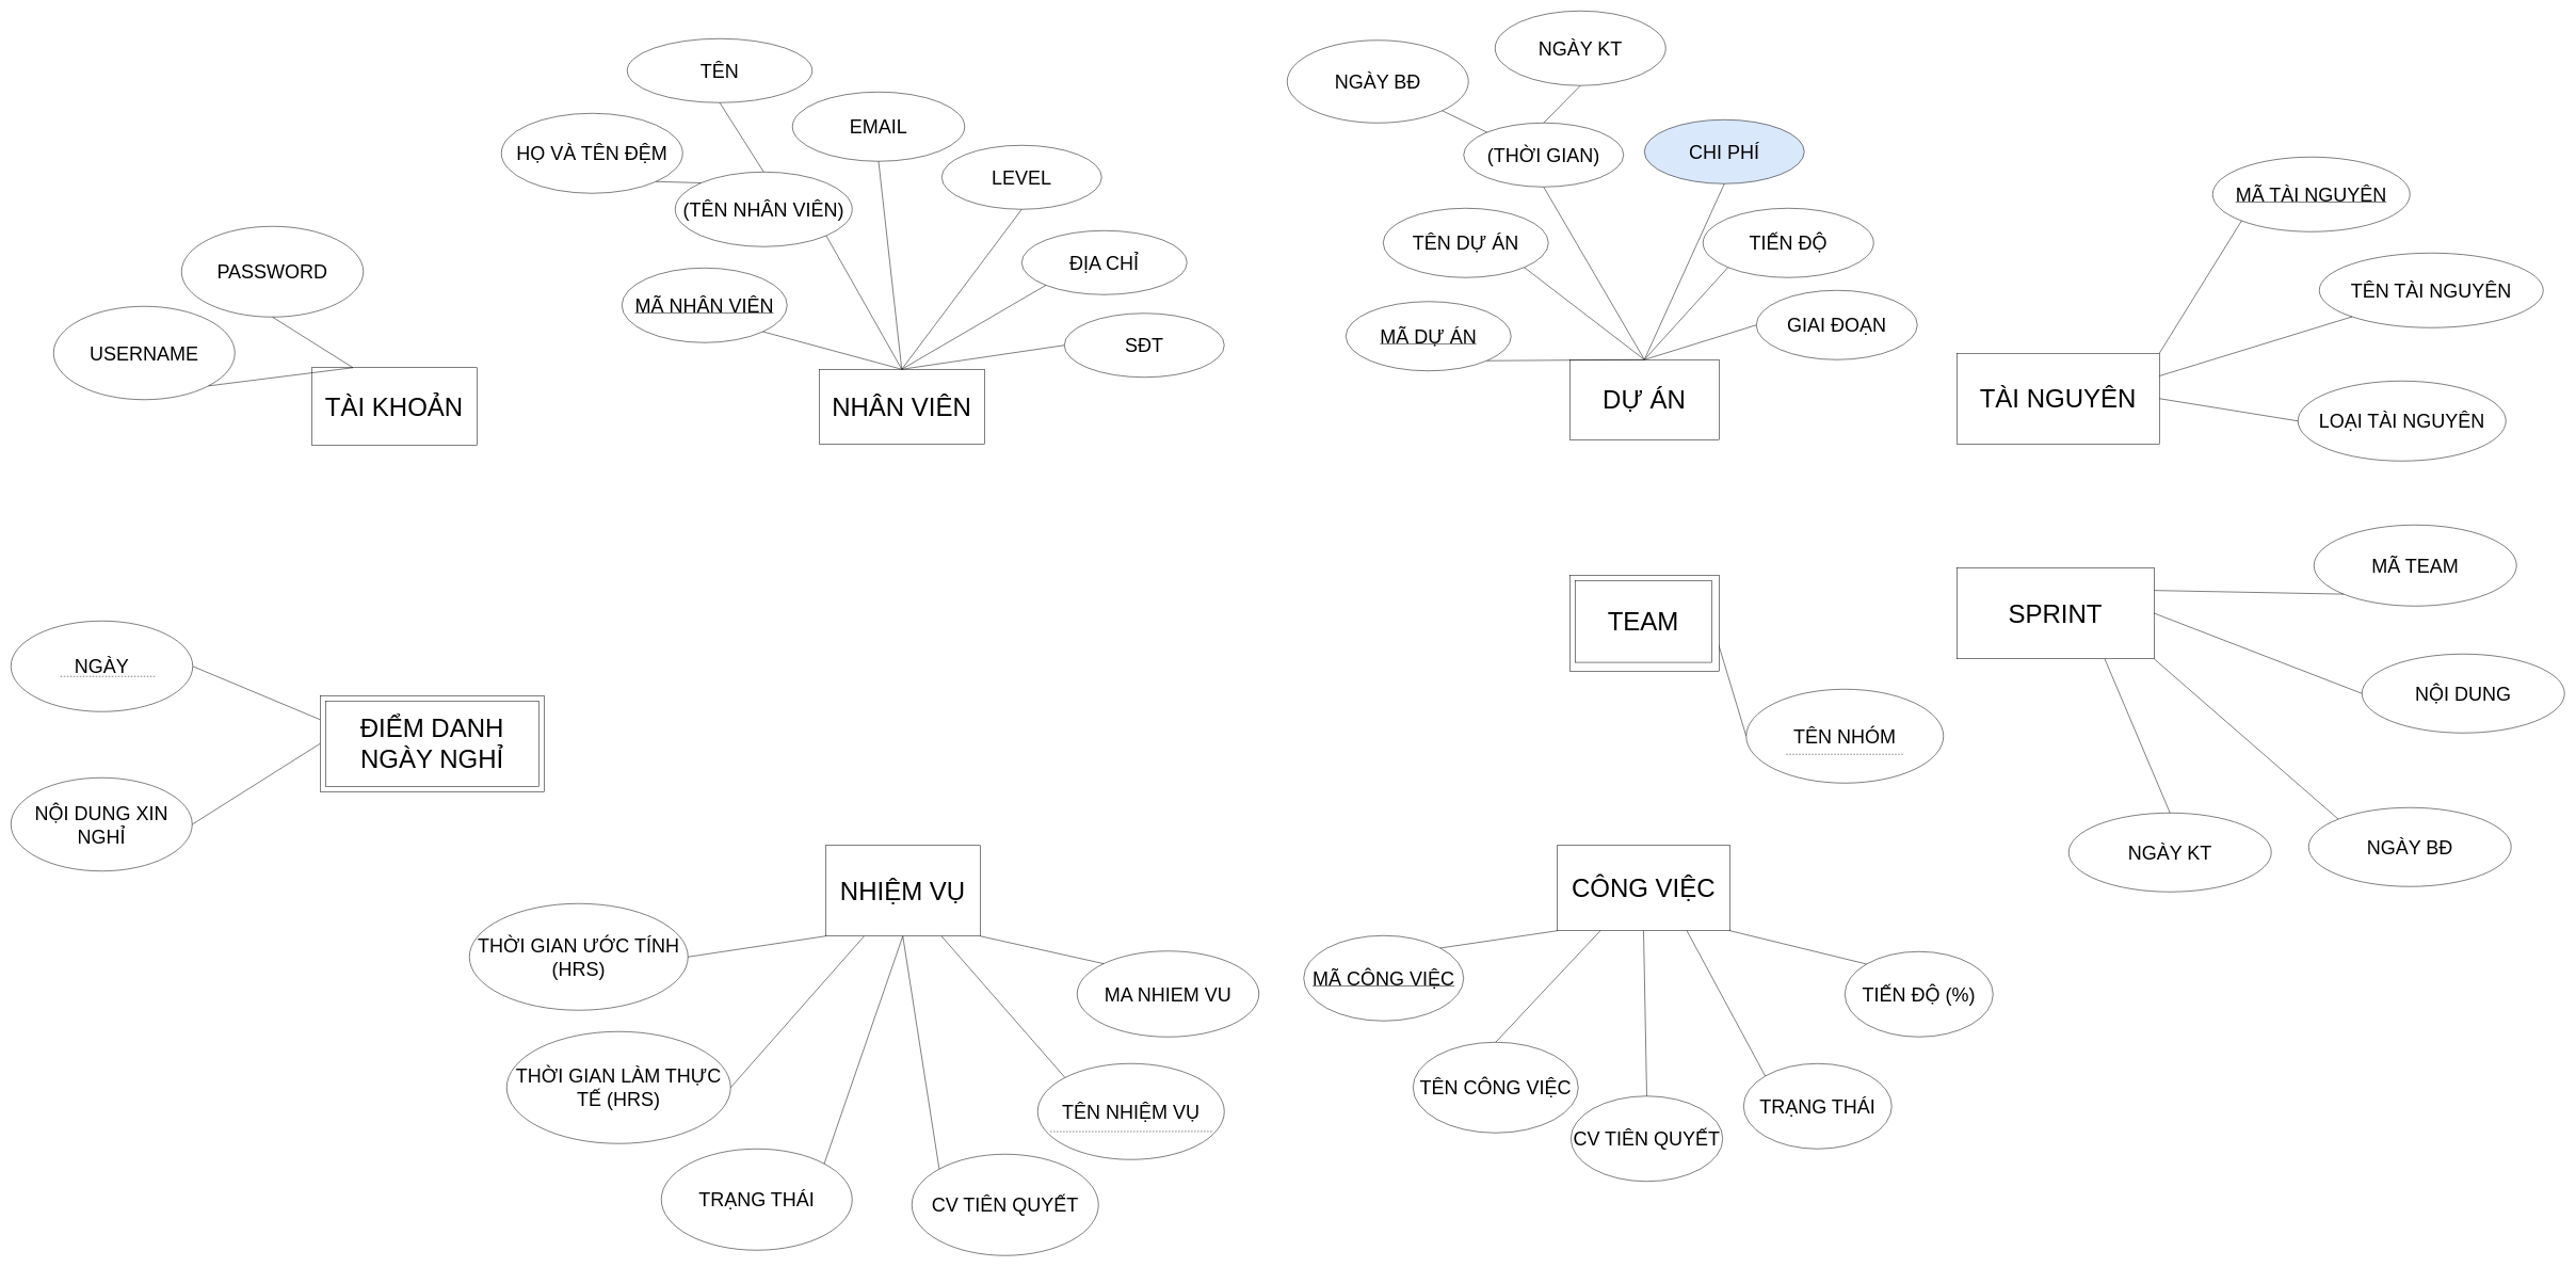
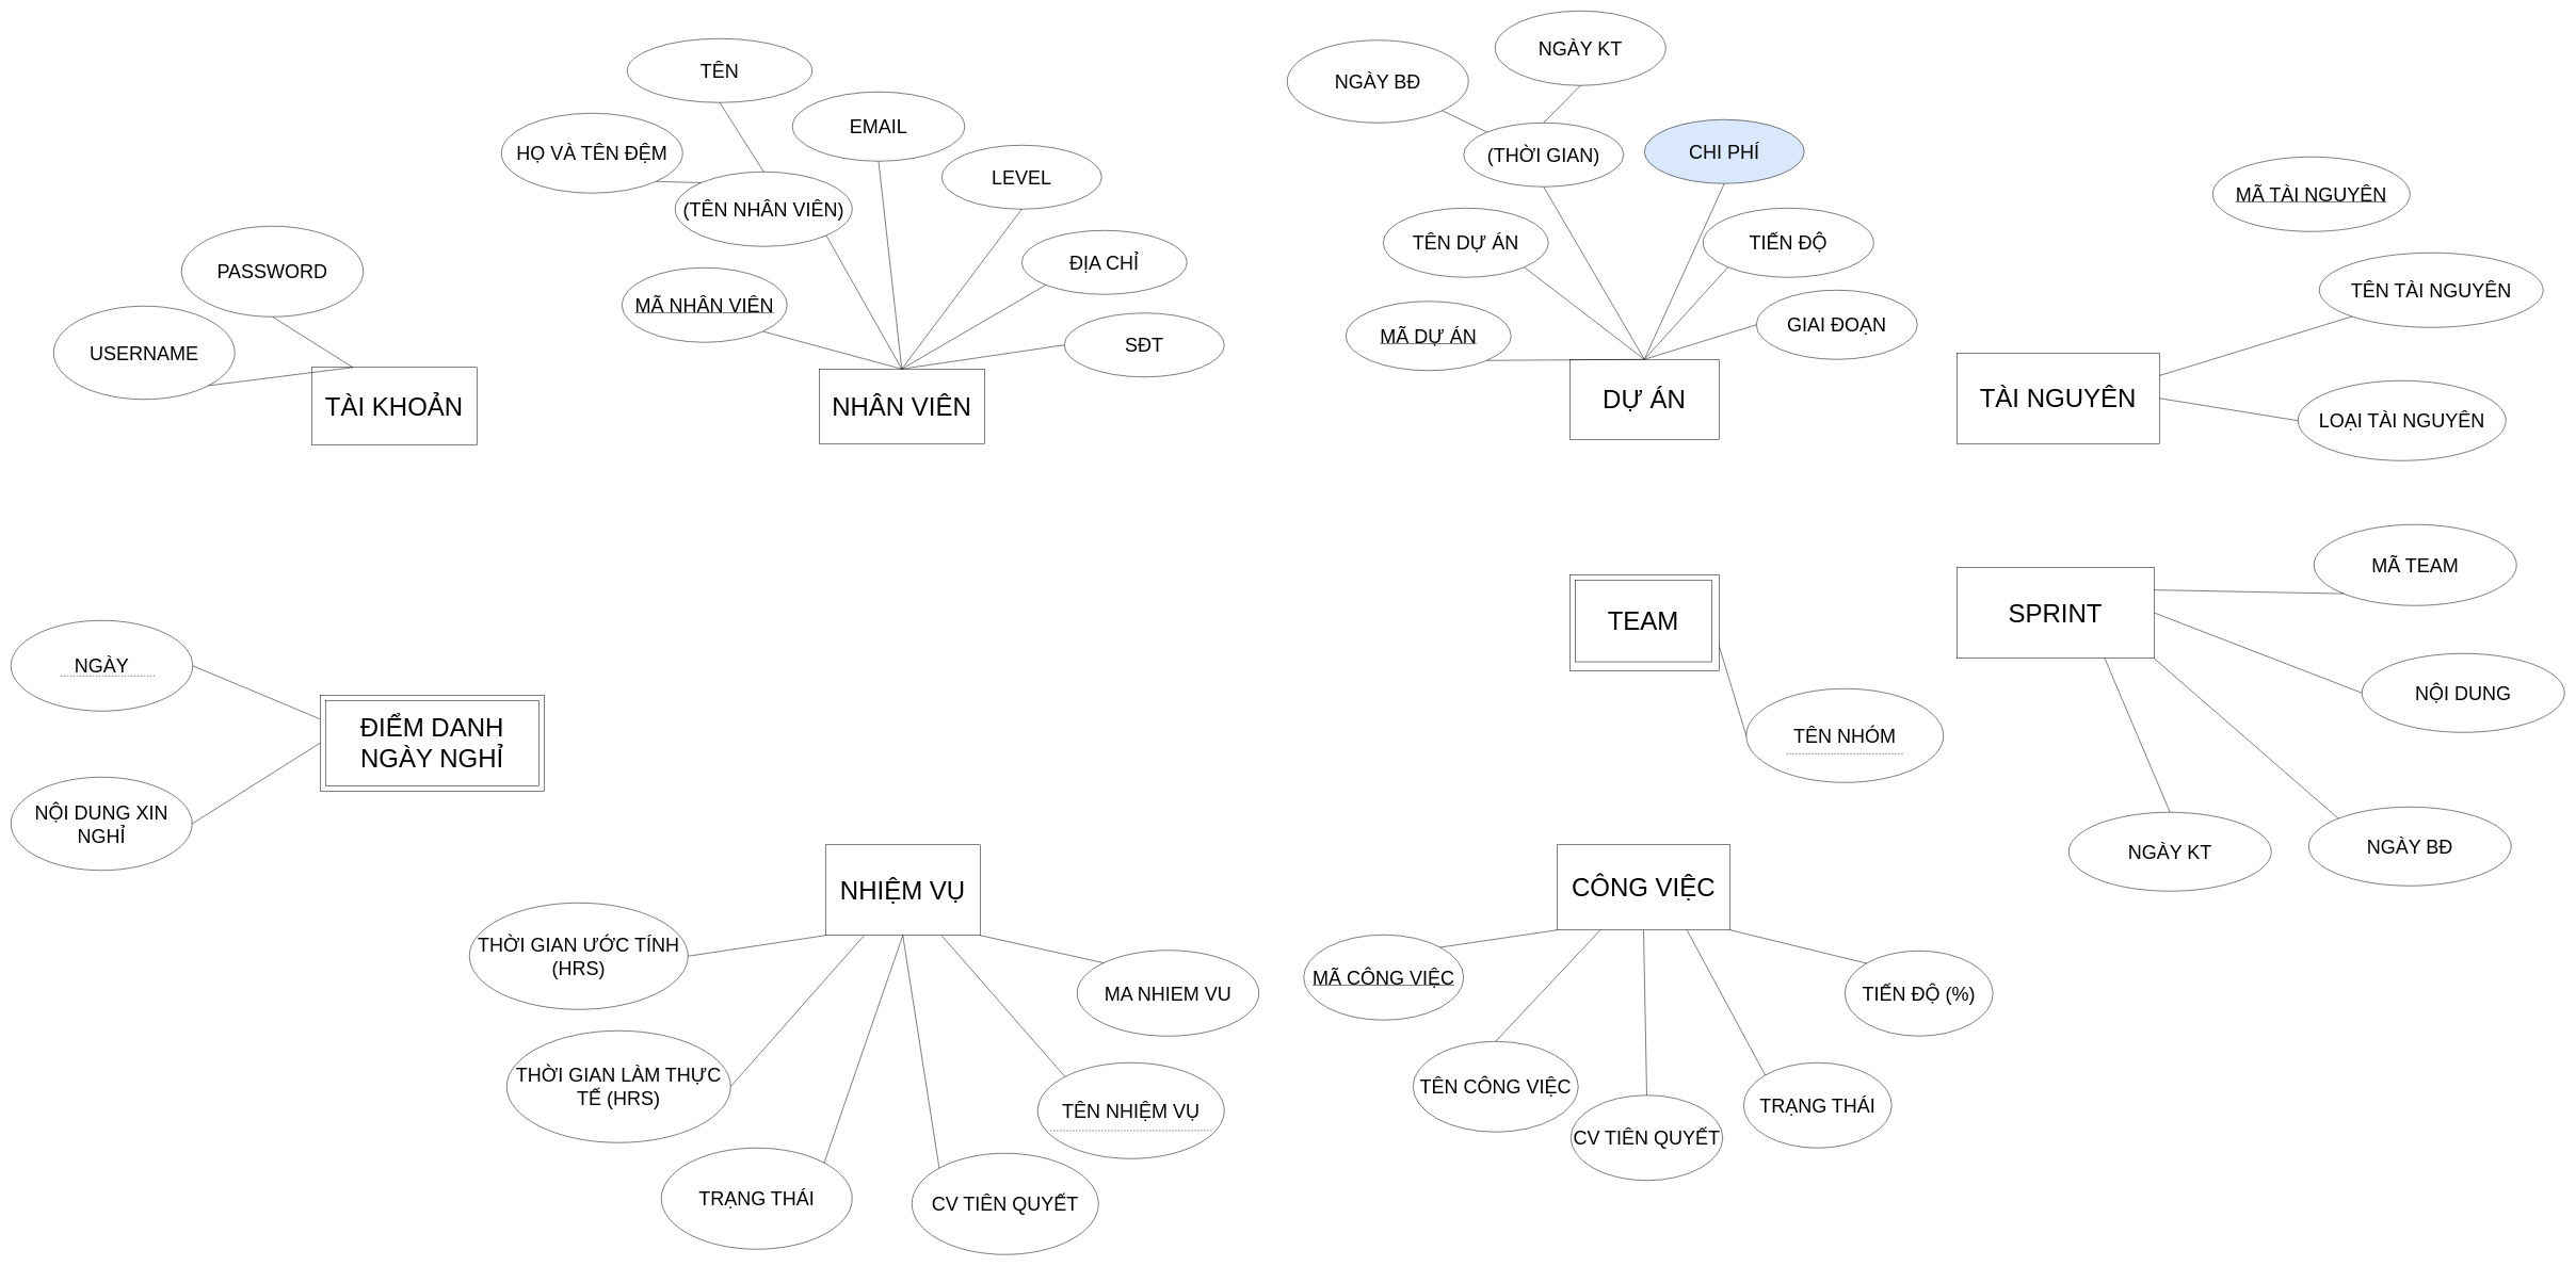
- <mxCell id="70" value="" style="endArrow=none;html=1;rounded=0;exitX=0;exitY=1;exitDx=0;exitDy=0;entryX=1;entryY=0;entryDx=0;entryDy=0;" parent="1" source="67" target="66" edge="1"><mxGeometry width="50" height="50" relative="1" as="geometry"><mxPoint x="3111" y="580" as="sourcePoint" /><mxPoint x="3219" y="692" as="targetPoint" /></mxGeometry></mxCell>
